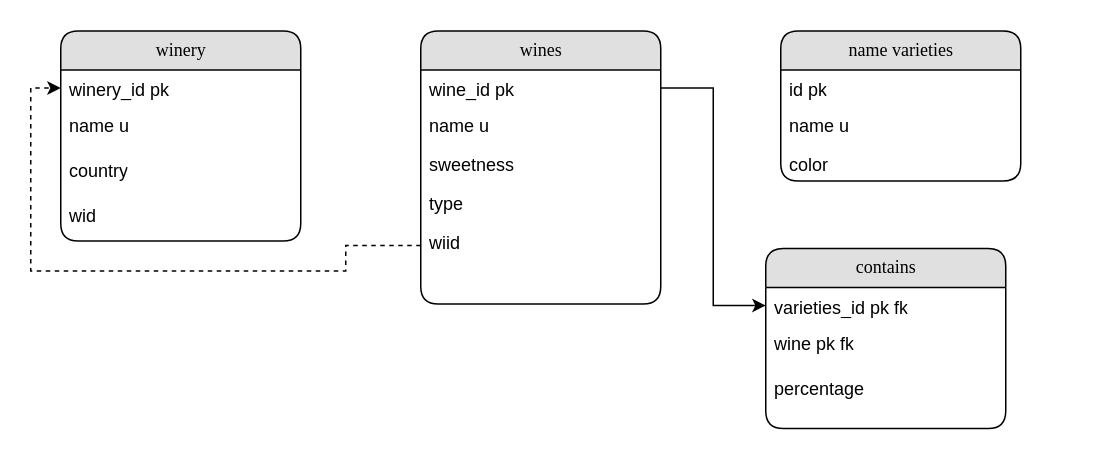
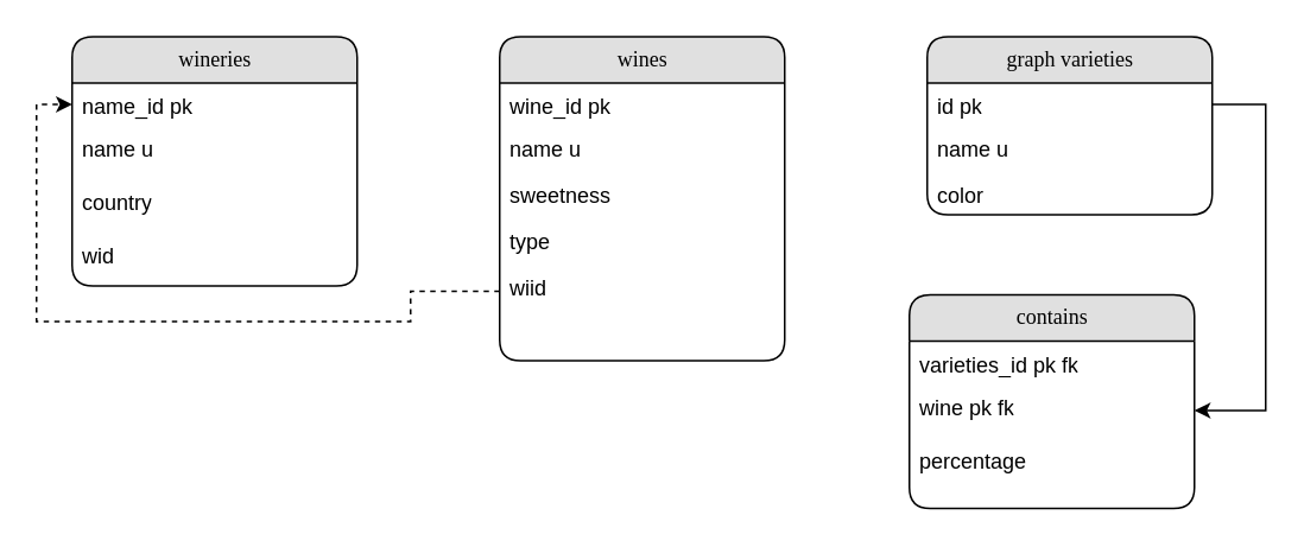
- <mxCell id="12" value="winery" style="swimlane;html=1;fontStyle=0;childLayout=stackLayout;horizontal=1;startSize=26;fillColor=#e0e0e0;horizontalStack=0;resizeParent=1;resizeLast=0;collapsible=1;marginBottom=0;swimlaneFillColor=#ffffff;align=center;rounded=1;shadow=0;comic=0;labelBackgroundColor=none;strokeWidth=1;fontFamily=Verdana;fontSize=12" parent="1" vertex="1"><mxGeometry x="40" y="20" width="160" height="140" as="geometry" /></mxCell>
+ <mxCell id="12" value="wineries" style="swimlane;html=1;fontStyle=0;childLayout=stackLayout;horizontal=1;startSize=26;fillColor=#e0e0e0;horizontalStack=0;resizeParent=1;resizeLast=0;collapsible=1;marginBottom=0;swimlaneFillColor=#ffffff;align=center;rounded=1;shadow=0;comic=0;labelBackgroundColor=none;strokeWidth=1;fontFamily=Verdana;fontSize=12" parent="1" vertex="1"><mxGeometry x="40" y="20" width="160" height="140" as="geometry" /></mxCell>
- <mxCell id="2" value="name varieties" style="swimlane;html=1;fontStyle=0;childLayout=stackLayout;horizontal=1;startSize=26;fillColor=#e0e0e0;horizontalStack=0;resizeParent=1;resizeLast=0;collapsible=1;marginBottom=0;swimlaneFillColor=#ffffff;align=center;rounded=1;shadow=0;comic=0;labelBackgroundColor=none;strokeWidth=1;fontFamily=Verdana;fontSize=12" parent="1" vertex="1"><mxGeometry x="520" y="20" width="160" height="100" as="geometry" /></mxCell>
+ <mxCell id="2" value="graph varieties" style="swimlane;html=1;fontStyle=0;childLayout=stackLayout;horizontal=1;startSize=26;fillColor=#e0e0e0;horizontalStack=0;resizeParent=1;resizeLast=0;collapsible=1;marginBottom=0;swimlaneFillColor=#ffffff;align=center;rounded=1;shadow=0;comic=0;labelBackgroundColor=none;strokeWidth=1;fontFamily=Verdana;fontSize=12" parent="1" vertex="1"><mxGeometry x="520" y="20" width="160" height="100" as="geometry" /></mxCell>
- <mxCell id="13" value="winery_id pk" style="text;html=1;strokeColor=none;fillColor=none;spacingLeft=4;spacingRight=4;whiteSpace=wrap;overflow=hidden;rotatable=0;points=[[0,0.5],[1,0.5]];portConstraint=eastwest;" parent="12" vertex="1"><mxGeometry y="26" width="160" height="24" as="geometry" /></mxCell>
+ <mxCell id="13" value="name_id pk" style="text;html=1;strokeColor=none;fillColor=none;spacingLeft=4;spacingRight=4;whiteSpace=wrap;overflow=hidden;rotatable=0;points=[[0,0.5],[1,0.5]];portConstraint=eastwest;" parent="12" vertex="1"><mxGeometry y="26" width="160" height="24" as="geometry" /></mxCell>
- <mxCell id="18" style="edgeStyle=orthogonalEdgeStyle;rounded=0;orthogonalLoop=1;jettySize=auto;html=1;entryX=0;entryY=0.5;entryDx=0;entryDy=0;" parent="1" source="7" target="20" edge="1"><mxGeometry relative="1" as="geometry" /></mxCell>
+ <mxCell id="24" style="edgeStyle=orthogonalEdgeStyle;rounded=0;orthogonalLoop=1;jettySize=auto;html=1;entryX=1;entryY=0.5;entryDx=0;entryDy=0;exitX=1;exitY=0.5;exitDx=0;exitDy=0;" edge="1" parent="1" source="3" target="21"><mxGeometry relative="1" as="geometry"><mxPoint x="730" y="60" as="sourcePoint" /><mxPoint x="800" y="205" as="targetPoint" /><Array as="points"><mxPoint x="710" y="58" /><mxPoint x="710" y="230" /></Array></mxGeometry></mxCell>
